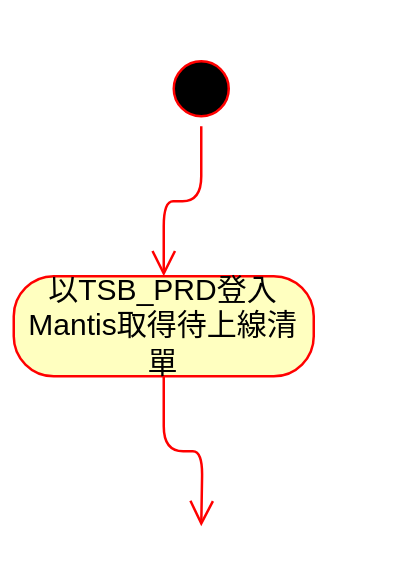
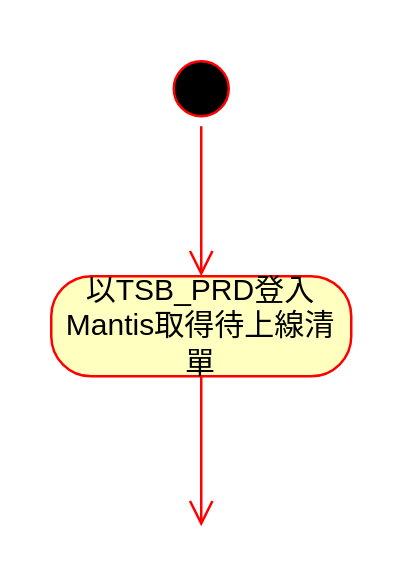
- <mxCell id="4" value="以TSB_PRD登入Mantis取得待上線清單" style="rounded=1;whiteSpace=wrap;html=1;arcSize=40;fontColor=#000000;fillColor=#ffffc0;strokeColor=#ff0000;glass=0;shadow=0;sketch=0;" vertex="1" parent="1"><mxGeometry x="5" y="110" width="120" height="40" as="geometry" /></mxCell>
+ <mxCell id="4" value="以TSB_PRD登入Mantis取得待上線清單" style="rounded=1;whiteSpace=wrap;html=1;arcSize=40;fontColor=#000000;fillColor=#ffffc0;strokeColor=#ff0000;glass=0;shadow=0;sketch=0;" vertex="1" parent="1"><mxGeometry x="20" y="110" width="120" height="40" as="geometry" /></mxCell>
